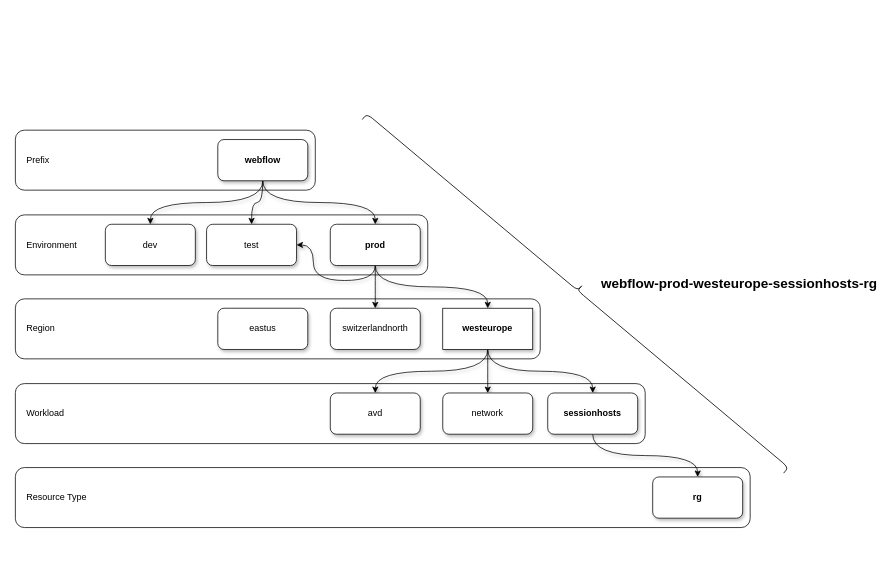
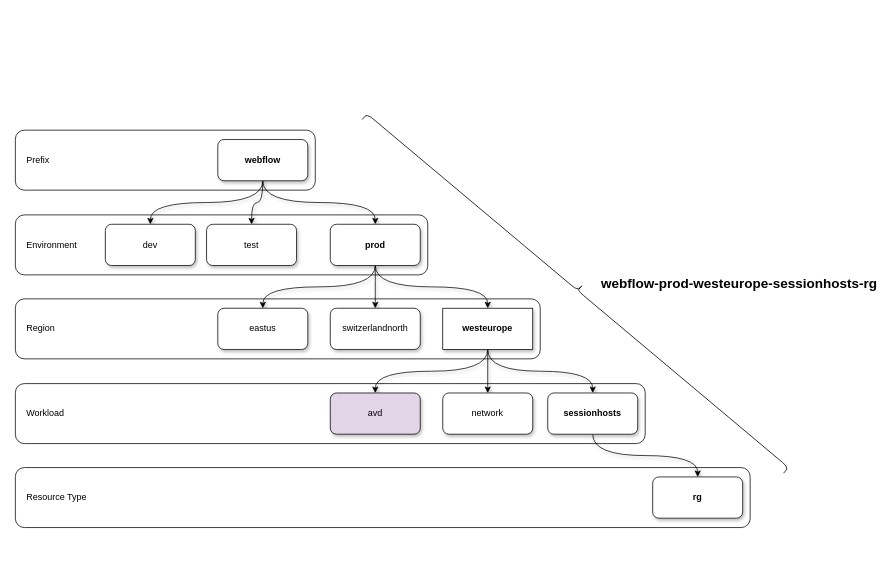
- <mxCell id="12" style="edgeStyle=orthogonalEdgeStyle;rounded=0;orthogonalLoop=1;jettySize=auto;html=1;curved=1;exitX=0.5;exitY=1;exitDx=0;exitDy=0;shadow=1;" edge="1" parent="1" source="15" target="11"><mxGeometry relative="1" as="geometry" /></mxCell>
+ <mxCell id="12" style="edgeStyle=orthogonalEdgeStyle;rounded=0;orthogonalLoop=1;jettySize=auto;html=1;entryX=0.5;entryY=0;entryDx=0;entryDy=0;curved=1;exitX=0.5;exitY=1;exitDx=0;exitDy=0;shadow=1;" edge="1" parent="1" source="15" target="22"><mxGeometry relative="1" as="geometry" /></mxCell>
- <mxCell id="23" value="avd" style="rounded=1;whiteSpace=wrap;html=1;fontStyle=0;shadow=1;" vertex="1" parent="1"><mxGeometry x="440" y="523.5" width="120" height="55" as="geometry" /></mxCell>
+ <mxCell id="23" value="avd" style="rounded=1;whiteSpace=wrap;html=1;fontStyle=0;shadow=1;fillColor=#e1d5e7;" vertex="1" parent="1"><mxGeometry x="440" y="523.5" width="120" height="55" as="geometry" /></mxCell>
